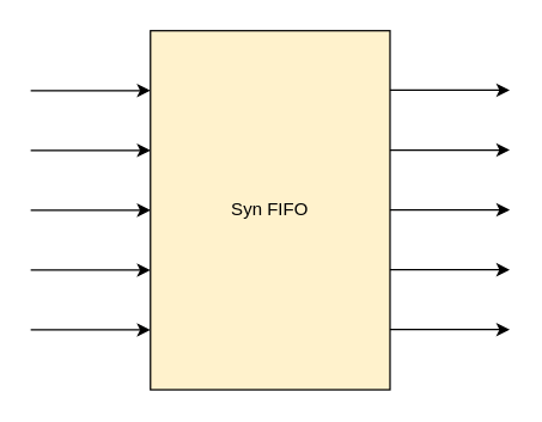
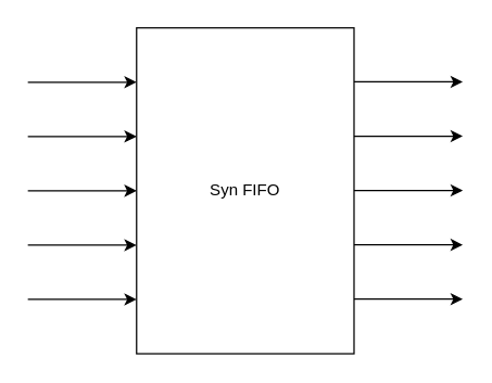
- <mxCell id="2" value="Syn FIFO" style="rounded=0;whiteSpace=wrap;html=1;fillColor=#fff2cc;" vertex="1" parent="1"><mxGeometry x="100" y="20" width="160" height="240" as="geometry" /></mxCell>
+ <mxCell id="2" value="Syn FIFO" style="rounded=0;whiteSpace=wrap;html=1;" vertex="1" parent="1"><mxGeometry x="100" y="20" width="160" height="240" as="geometry" /></mxCell>
